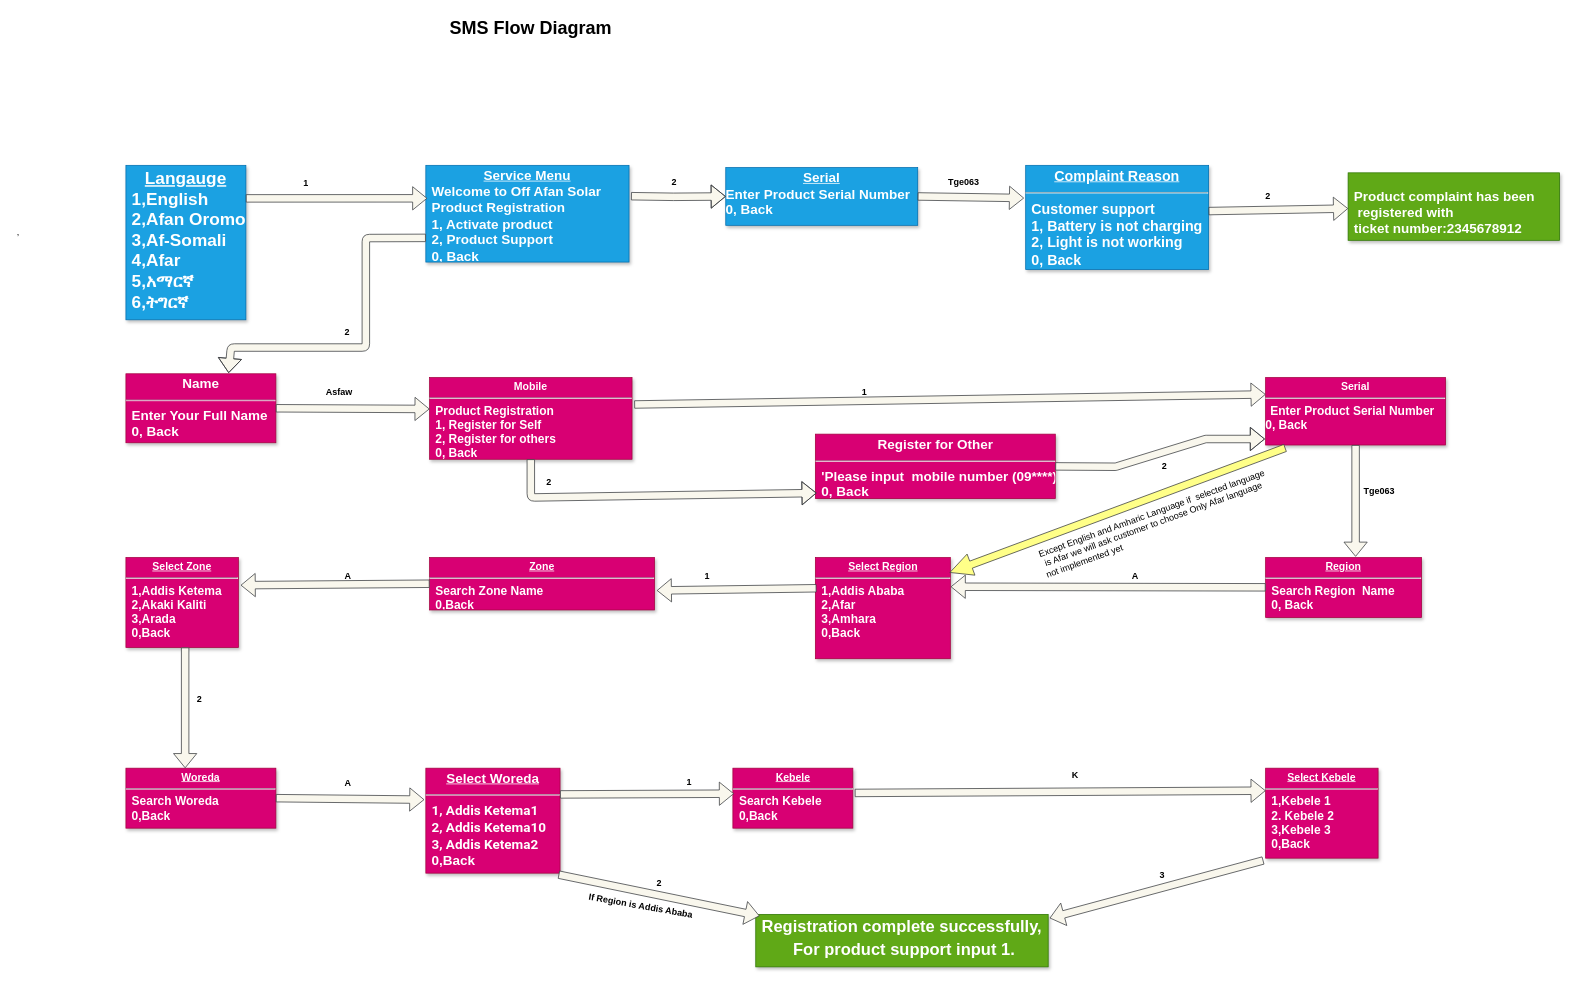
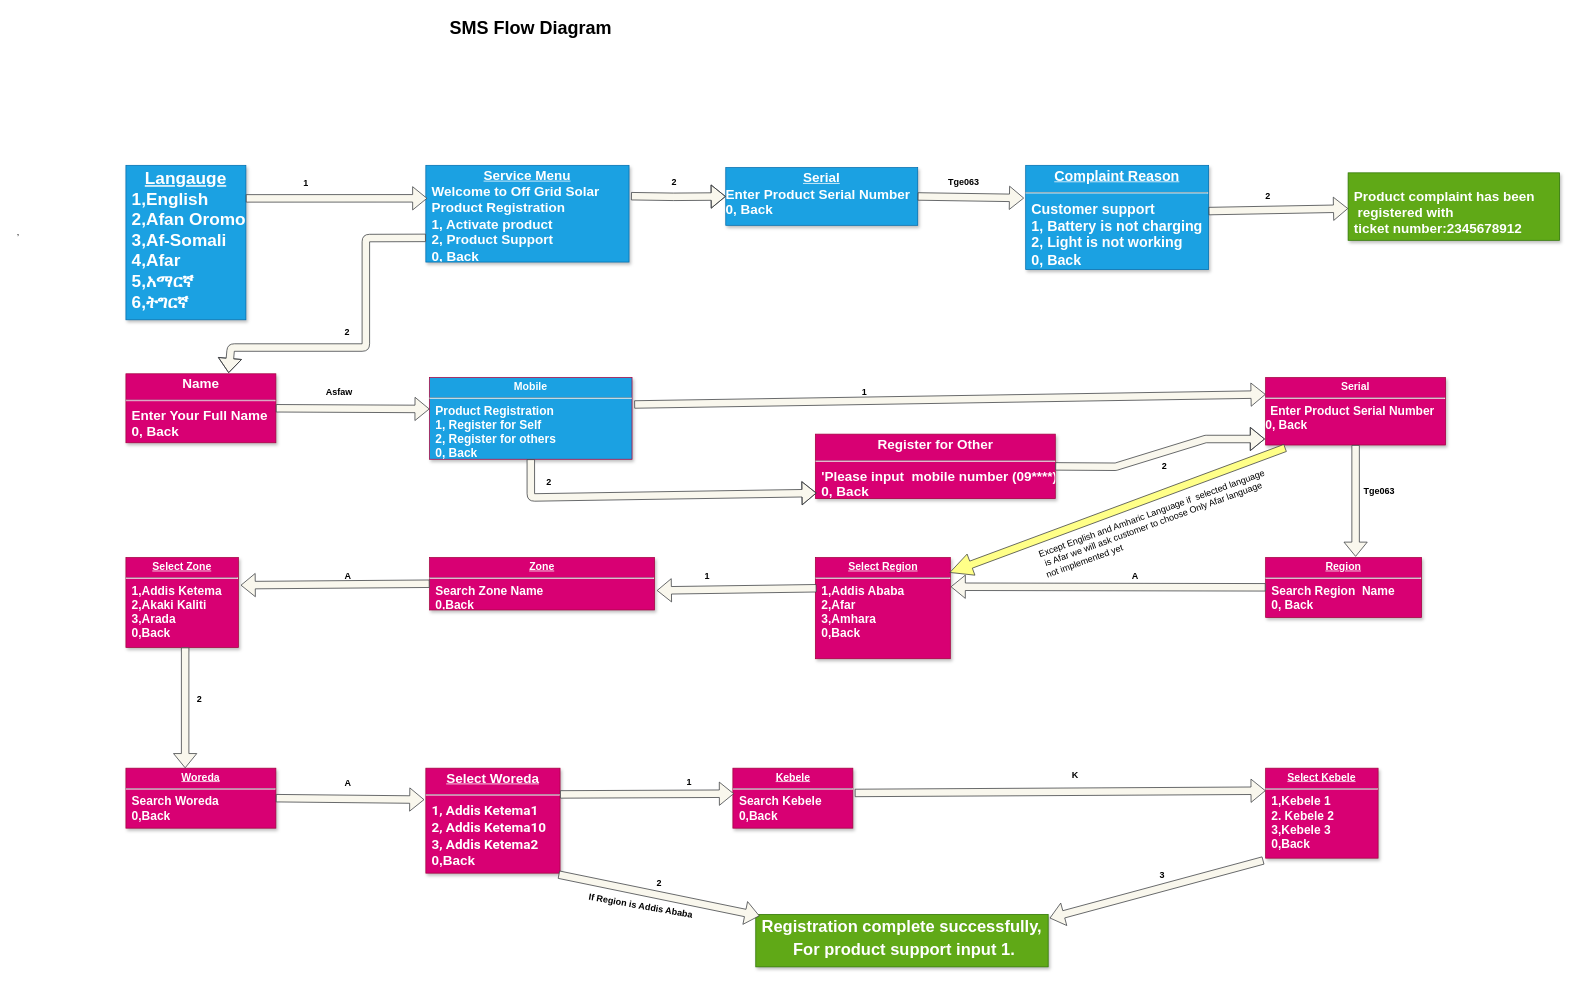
- <mxCell id="2" value="&lt;p style=&quot;margin: 4px 0px 0px ; text-align: center ; text-decoration: underline ; font-size: 18px&quot;&gt;&lt;b&gt;&lt;font style=&quot;font-size: 18px&quot;&gt;Service Menu&lt;/font&gt;&lt;/b&gt;&lt;/p&gt;&lt;p style=&quot;margin: 0px 0px 0px 8px ; font-size: 18px&quot;&gt;&lt;font style=&quot;font-size: 18px&quot;&gt;&lt;b&gt;Welcome to Off Afan Solar&lt;/b&gt;&lt;/font&gt;&lt;/p&gt;&lt;p style=&quot;margin: 0px 0px 0px 8px ; font-size: 18px&quot;&gt;&lt;font style=&quot;font-size: 18px&quot;&gt;&lt;b&gt;Product Registration&lt;/b&gt;&lt;/font&gt;&lt;/p&gt;&lt;p style=&quot;margin: 0px 0px 0px 8px ; font-size: 18px&quot;&gt;&lt;font style=&quot;font-size: 18px&quot;&gt;&lt;b&gt;1, Activate product&lt;/b&gt;&lt;/font&gt;&lt;/p&gt;&lt;p style=&quot;margin: 0px 0px 0px 8px ; font-size: 18px&quot;&gt;&lt;font style=&quot;font-size: 18px&quot;&gt;&lt;b&gt;2, Product Support&lt;/b&gt;&lt;/font&gt;&lt;/p&gt;&lt;p style=&quot;margin: 0px 0px 0px 8px ; font-size: 18px&quot;&gt;&lt;font style=&quot;font-size: 18px&quot;&gt;&lt;b&gt;0, Back&lt;/b&gt;&lt;/font&gt;&lt;br&gt;&lt;/p&gt;" style="verticalAlign=top;align=left;overflow=fill;fontSize=12;fontFamily=Helvetica;html=1;strokeColor=#006EAF;shadow=1;fillColor=#1ba1e2;fontColor=#ffffff;" parent="1" vertex="1"><mxGeometry x="567" y="220" width="271" height="129" as="geometry" /></mxCell>
+ <mxCell id="2" value="&lt;p style=&quot;margin: 4px 0px 0px ; text-align: center ; text-decoration: underline ; font-size: 18px&quot;&gt;&lt;b&gt;&lt;font style=&quot;font-size: 18px&quot;&gt;Service Menu&lt;/font&gt;&lt;/b&gt;&lt;/p&gt;&lt;p style=&quot;margin: 0px 0px 0px 8px ; font-size: 18px&quot;&gt;&lt;font style=&quot;font-size: 18px&quot;&gt;&lt;b&gt;Welcome to Off Grid Solar&lt;/b&gt;&lt;/font&gt;&lt;/p&gt;&lt;p style=&quot;margin: 0px 0px 0px 8px ; font-size: 18px&quot;&gt;&lt;font style=&quot;font-size: 18px&quot;&gt;&lt;b&gt;Product Registration&lt;/b&gt;&lt;/font&gt;&lt;/p&gt;&lt;p style=&quot;margin: 0px 0px 0px 8px ; font-size: 18px&quot;&gt;&lt;font style=&quot;font-size: 18px&quot;&gt;&lt;b&gt;1, Activate product&lt;/b&gt;&lt;/font&gt;&lt;/p&gt;&lt;p style=&quot;margin: 0px 0px 0px 8px ; font-size: 18px&quot;&gt;&lt;font style=&quot;font-size: 18px&quot;&gt;&lt;b&gt;2, Product Support&lt;/b&gt;&lt;/font&gt;&lt;/p&gt;&lt;p style=&quot;margin: 0px 0px 0px 8px ; font-size: 18px&quot;&gt;&lt;font style=&quot;font-size: 18px&quot;&gt;&lt;b&gt;0, Back&lt;/b&gt;&lt;/font&gt;&lt;br&gt;&lt;/p&gt;" style="verticalAlign=top;align=left;overflow=fill;fontSize=12;fontFamily=Helvetica;html=1;strokeColor=#006EAF;shadow=1;fillColor=#1ba1e2;fontColor=#ffffff;" parent="1" vertex="1"><mxGeometry x="567" y="220" width="271" height="129" as="geometry" /></mxCell>
- <mxCell id="15" value="&lt;p style=&quot;margin: 4px 0px 0px ; text-align: center&quot;&gt;&lt;b&gt;&lt;font style=&quot;font-size: 14px&quot;&gt;Mobile&lt;/font&gt;&lt;/b&gt;&lt;/p&gt;&lt;hr&gt;&lt;p style=&quot;margin: 0px ; margin-left: 8px&quot;&gt;&lt;font size=&quot;3&quot;&gt;&lt;b&gt;Product Registration&lt;/b&gt;&lt;/font&gt;&lt;/p&gt;&lt;p style=&quot;margin: 0px ; margin-left: 8px&quot;&gt;&lt;font size=&quot;3&quot;&gt;&lt;b&gt;1, Register for Self&lt;/b&gt;&lt;/font&gt;&lt;/p&gt;&lt;p style=&quot;margin: 0px ; margin-left: 8px&quot;&gt;&lt;font size=&quot;3&quot;&gt;&lt;b&gt;2, Register for others&lt;/b&gt;&lt;/font&gt;&lt;/p&gt;&lt;p style=&quot;margin: 0px ; margin-left: 8px&quot;&gt;&lt;font size=&quot;3&quot;&gt;&lt;b&gt;0, Back&lt;/b&gt;&lt;/font&gt;&lt;br&gt;&lt;/p&gt;" style="verticalAlign=top;align=left;overflow=fill;fontSize=12;fontFamily=Helvetica;html=1;strokeColor=#A50040;shadow=1;fillColor=#d80073;fontColor=#ffffff;" vertex="1" parent="1"><mxGeometry x="572" y="503" width="270" height="109" as="geometry" /></mxCell>
+ <mxCell id="15" value="&lt;p style=&quot;margin: 4px 0px 0px ; text-align: center&quot;&gt;&lt;b&gt;&lt;font style=&quot;font-size: 14px&quot;&gt;Mobile&lt;/font&gt;&lt;/b&gt;&lt;/p&gt;&lt;hr&gt;&lt;p style=&quot;margin: 0px ; margin-left: 8px&quot;&gt;&lt;font size=&quot;3&quot;&gt;&lt;b&gt;Product Registration&lt;/b&gt;&lt;/font&gt;&lt;/p&gt;&lt;p style=&quot;margin: 0px ; margin-left: 8px&quot;&gt;&lt;font size=&quot;3&quot;&gt;&lt;b&gt;1, Register for Self&lt;/b&gt;&lt;/font&gt;&lt;/p&gt;&lt;p style=&quot;margin: 0px ; margin-left: 8px&quot;&gt;&lt;font size=&quot;3&quot;&gt;&lt;b&gt;2, Register for others&lt;/b&gt;&lt;/font&gt;&lt;/p&gt;&lt;p style=&quot;margin: 0px ; margin-left: 8px&quot;&gt;&lt;font size=&quot;3&quot;&gt;&lt;b&gt;0, Back&lt;/b&gt;&lt;/font&gt;&lt;br&gt;&lt;/p&gt;" style="verticalAlign=top;align=left;overflow=fill;fontSize=12;fontFamily=Helvetica;html=1;strokeColor=#A50040;shadow=1;fillColor=#1ba1e2;fontColor=#ffffff;" vertex="1" parent="1"><mxGeometry x="572" y="503" width="270" height="109" as="geometry" /></mxCell>
